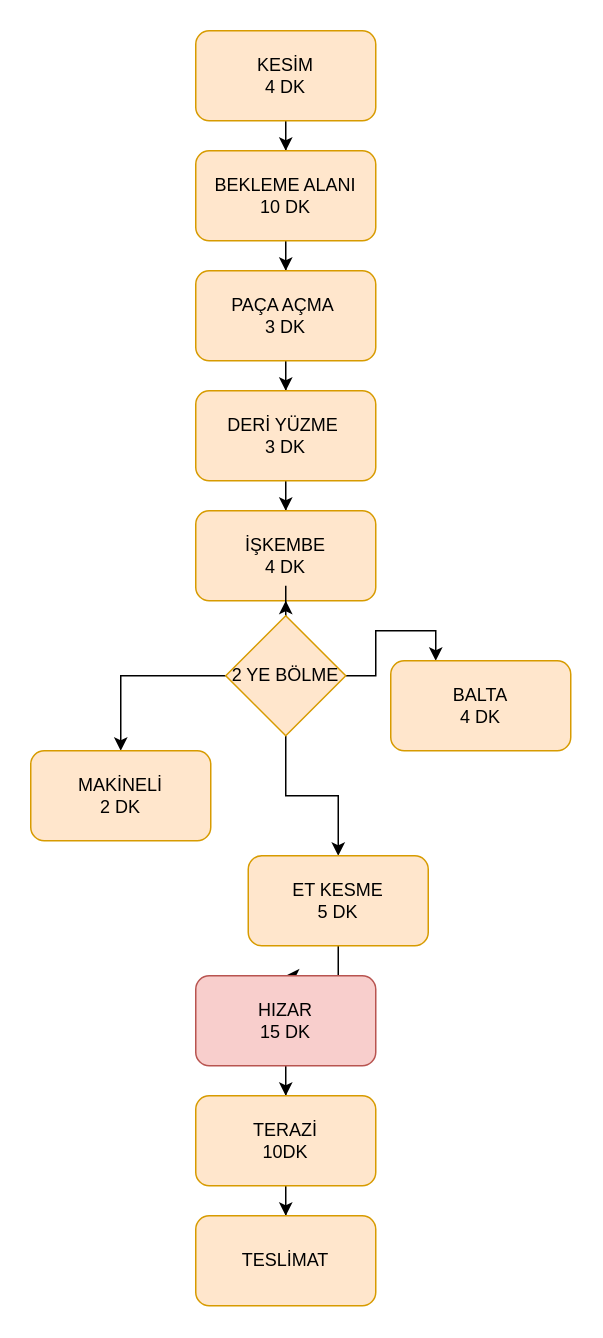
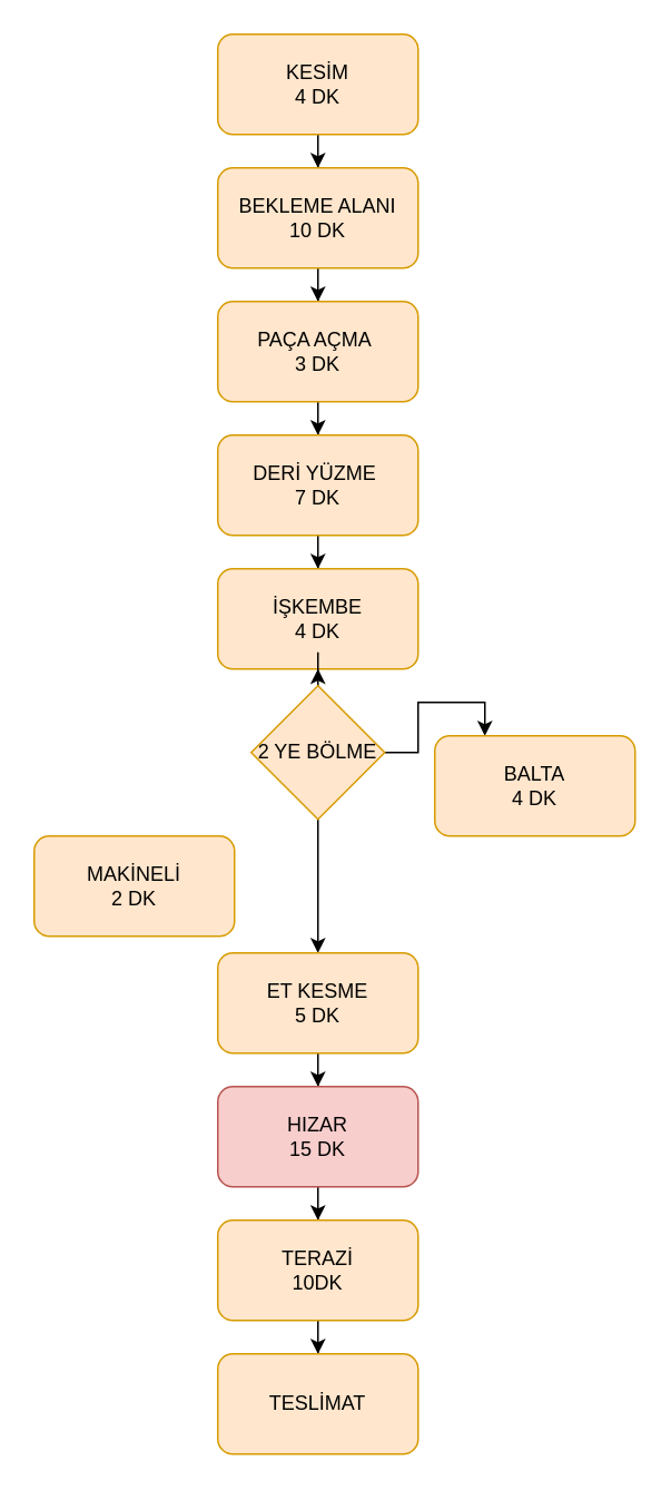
- <mxCell id="11" value="DERİ YÜZME&amp;nbsp;&lt;br&gt;3 DK" style="whiteSpace=wrap;html=1;fillColor=#ffe6cc;strokeColor=#d79b00;rounded=1;" vertex="1" parent="1"><mxGeometry x="130" y="260" width="120" height="60" as="geometry" /></mxCell>
+ <mxCell id="11" value="DERİ YÜZME&amp;nbsp;&lt;br&gt;7 DK" style="whiteSpace=wrap;html=1;fillColor=#ffe6cc;strokeColor=#d79b00;rounded=1;" vertex="1" parent="1"><mxGeometry x="130" y="260" width="120" height="60" as="geometry" /></mxCell>
- <mxCell id="3" style="edgeStyle=orthogonalEdgeStyle;rounded=0;orthogonalLoop=1;jettySize=auto;html=1;entryX=0.5;entryY=0;entryDx=0;entryDy=0;" edge="1" parent="1" source="16" target="13"><mxGeometry relative="1" as="geometry" /></mxCell>
- <mxCell id="19" value="ET KESME&lt;br&gt;5 DK" style="rounded=1;whiteSpace=wrap;html=1;fillColor=#ffe6cc;strokeColor=#d79b00;" vertex="1" parent="1"><mxGeometry x="165" y="570" width="120" height="60" as="geometry" /></mxCell>
+ <mxCell id="19" value="ET KESME&lt;br&gt;5 DK" style="rounded=1;whiteSpace=wrap;html=1;fillColor=#ffe6cc;strokeColor=#d79b00;" vertex="1" parent="1"><mxGeometry x="130" y="570" width="120" height="60" as="geometry" /></mxCell>
